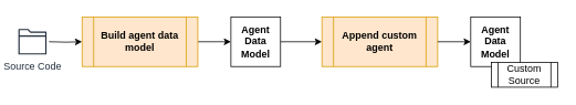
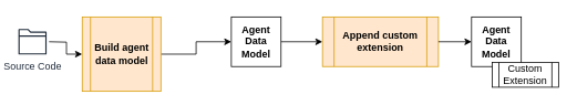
- <mxCell id="6" value="Build agent data model" style="shape=process;whiteSpace=wrap;html=1;backgroundOutline=1;fontStyle=1;fillColor=#ffe6cc;strokeColor=#d79b00;" parent="1" vertex="1"><mxGeometry x="98" y="20" width="140" height="60" as="geometry" /></mxCell>
+ <mxCell id="6" value="Build agent data model" style="shape=process;whiteSpace=wrap;html=1;backgroundOutline=1;fontStyle=1;fillColor=#ffe6cc;strokeColor=#d79b00;" parent="1" vertex="1"><mxGeometry x="98" y="20" width="95" height="90" as="geometry" /></mxCell>
- <mxCell id="8" value="Append custom agent" style="shape=process;whiteSpace=wrap;html=1;backgroundOutline=1;fontStyle=1;fillColor=#ffe6cc;strokeColor=#d79b00;" parent="1" vertex="1"><mxGeometry x="388" y="20" width="140" height="60" as="geometry" /></mxCell>
+ <mxCell id="8" value="Append custom extension" style="shape=process;whiteSpace=wrap;html=1;backgroundOutline=1;fontStyle=1;fillColor=#ffe6cc;strokeColor=#d79b00;" parent="1" vertex="1"><mxGeometry x="388" y="20" width="140" height="60" as="geometry" /></mxCell>
- <mxCell id="11" value="Custom Source" style="shape=process;whiteSpace=wrap;html=1;backgroundOutline=1;" parent="1" vertex="1"><mxGeometry x="593" y="75" width="80" height="30" as="geometry" /></mxCell>
+ <mxCell id="11" value="Custom Extension" style="shape=process;whiteSpace=wrap;html=1;backgroundOutline=1;" parent="1" vertex="1"><mxGeometry x="593" y="75" width="80" height="30" as="geometry" /></mxCell>
